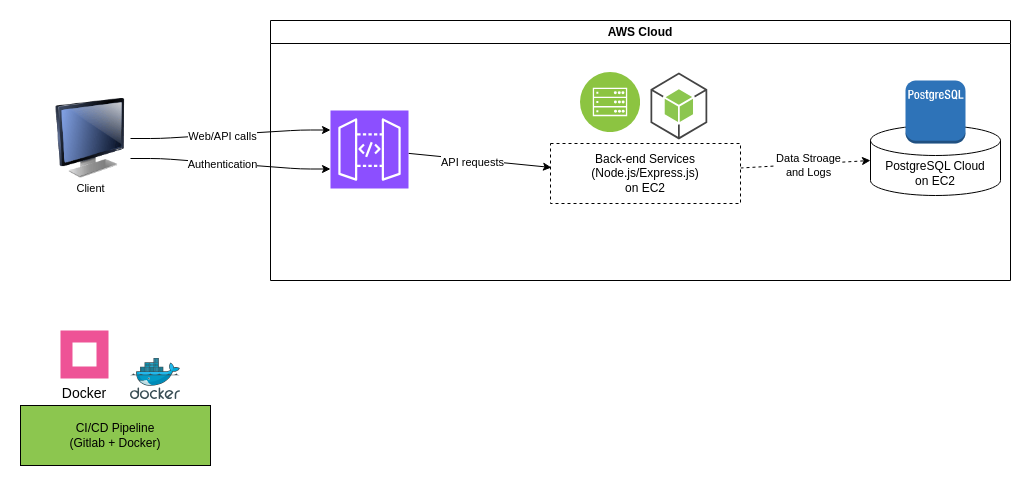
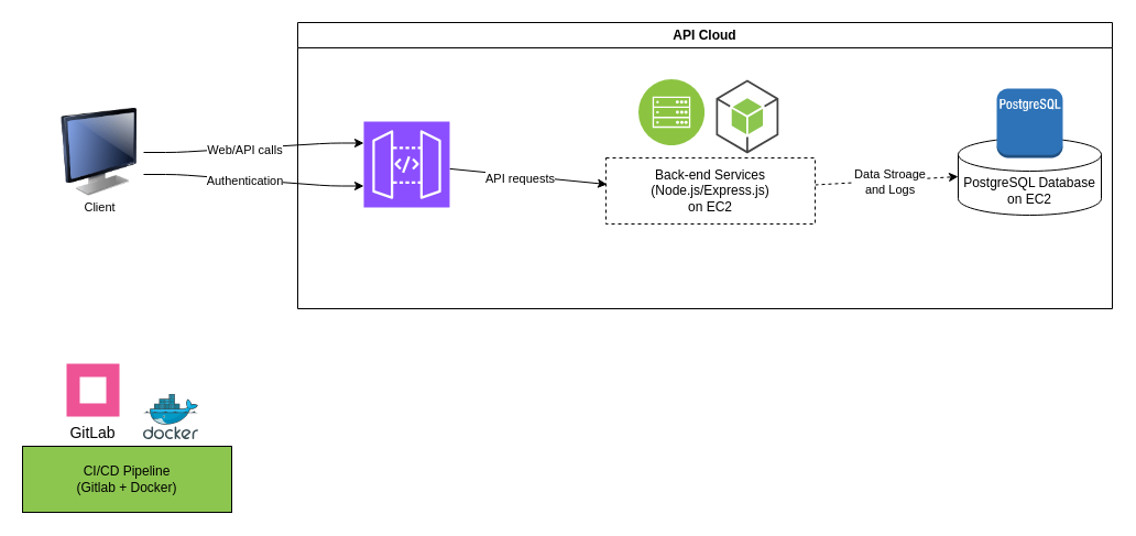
- <mxCell id="2" value="AWS Cloud" style="swimlane;whiteSpace=wrap;html=1;" vertex="1" parent="1"><mxGeometry x="270" y="20" width="740" height="260" as="geometry" /></mxCell>
+ <mxCell id="2" value="API Cloud" style="swimlane;whiteSpace=wrap;html=1;" vertex="1" parent="1"><mxGeometry x="270" y="20" width="740" height="260" as="geometry" /></mxCell>
- <mxCell id="14" value="PostgreSQL Cloud&lt;div&gt;on EC2&lt;/div&gt;" style="shape=cylinder3;whiteSpace=wrap;html=1;boundedLbl=1;backgroundOutline=1;size=15;" vertex="1" parent="13"><mxGeometry y="45" width="130" height="70" as="geometry" /></mxCell>
+ <mxCell id="14" value="PostgreSQL Database&lt;div&gt;on EC2&lt;/div&gt;" style="shape=cylinder3;whiteSpace=wrap;html=1;boundedLbl=1;backgroundOutline=1;size=15;" vertex="1" parent="13"><mxGeometry y="45" width="130" height="70" as="geometry" /></mxCell>
- <mxCell id="25" value="Docker" style="shape=rect;fillColor=#EE5396;aspect=fixed;resizable=0;labelPosition=center;verticalLabelPosition=bottom;align=center;verticalAlign=top;strokeColor=none;fontSize=14;" vertex="1" parent="23"><mxGeometry x="40" width="48" height="48" as="geometry" /></mxCell>
+ <mxCell id="25" value="GitLab" style="shape=rect;fillColor=#EE5396;aspect=fixed;resizable=0;labelPosition=center;verticalLabelPosition=bottom;align=center;verticalAlign=top;strokeColor=none;fontSize=14;" vertex="1" parent="23"><mxGeometry x="40" width="48" height="48" as="geometry" /></mxCell>
